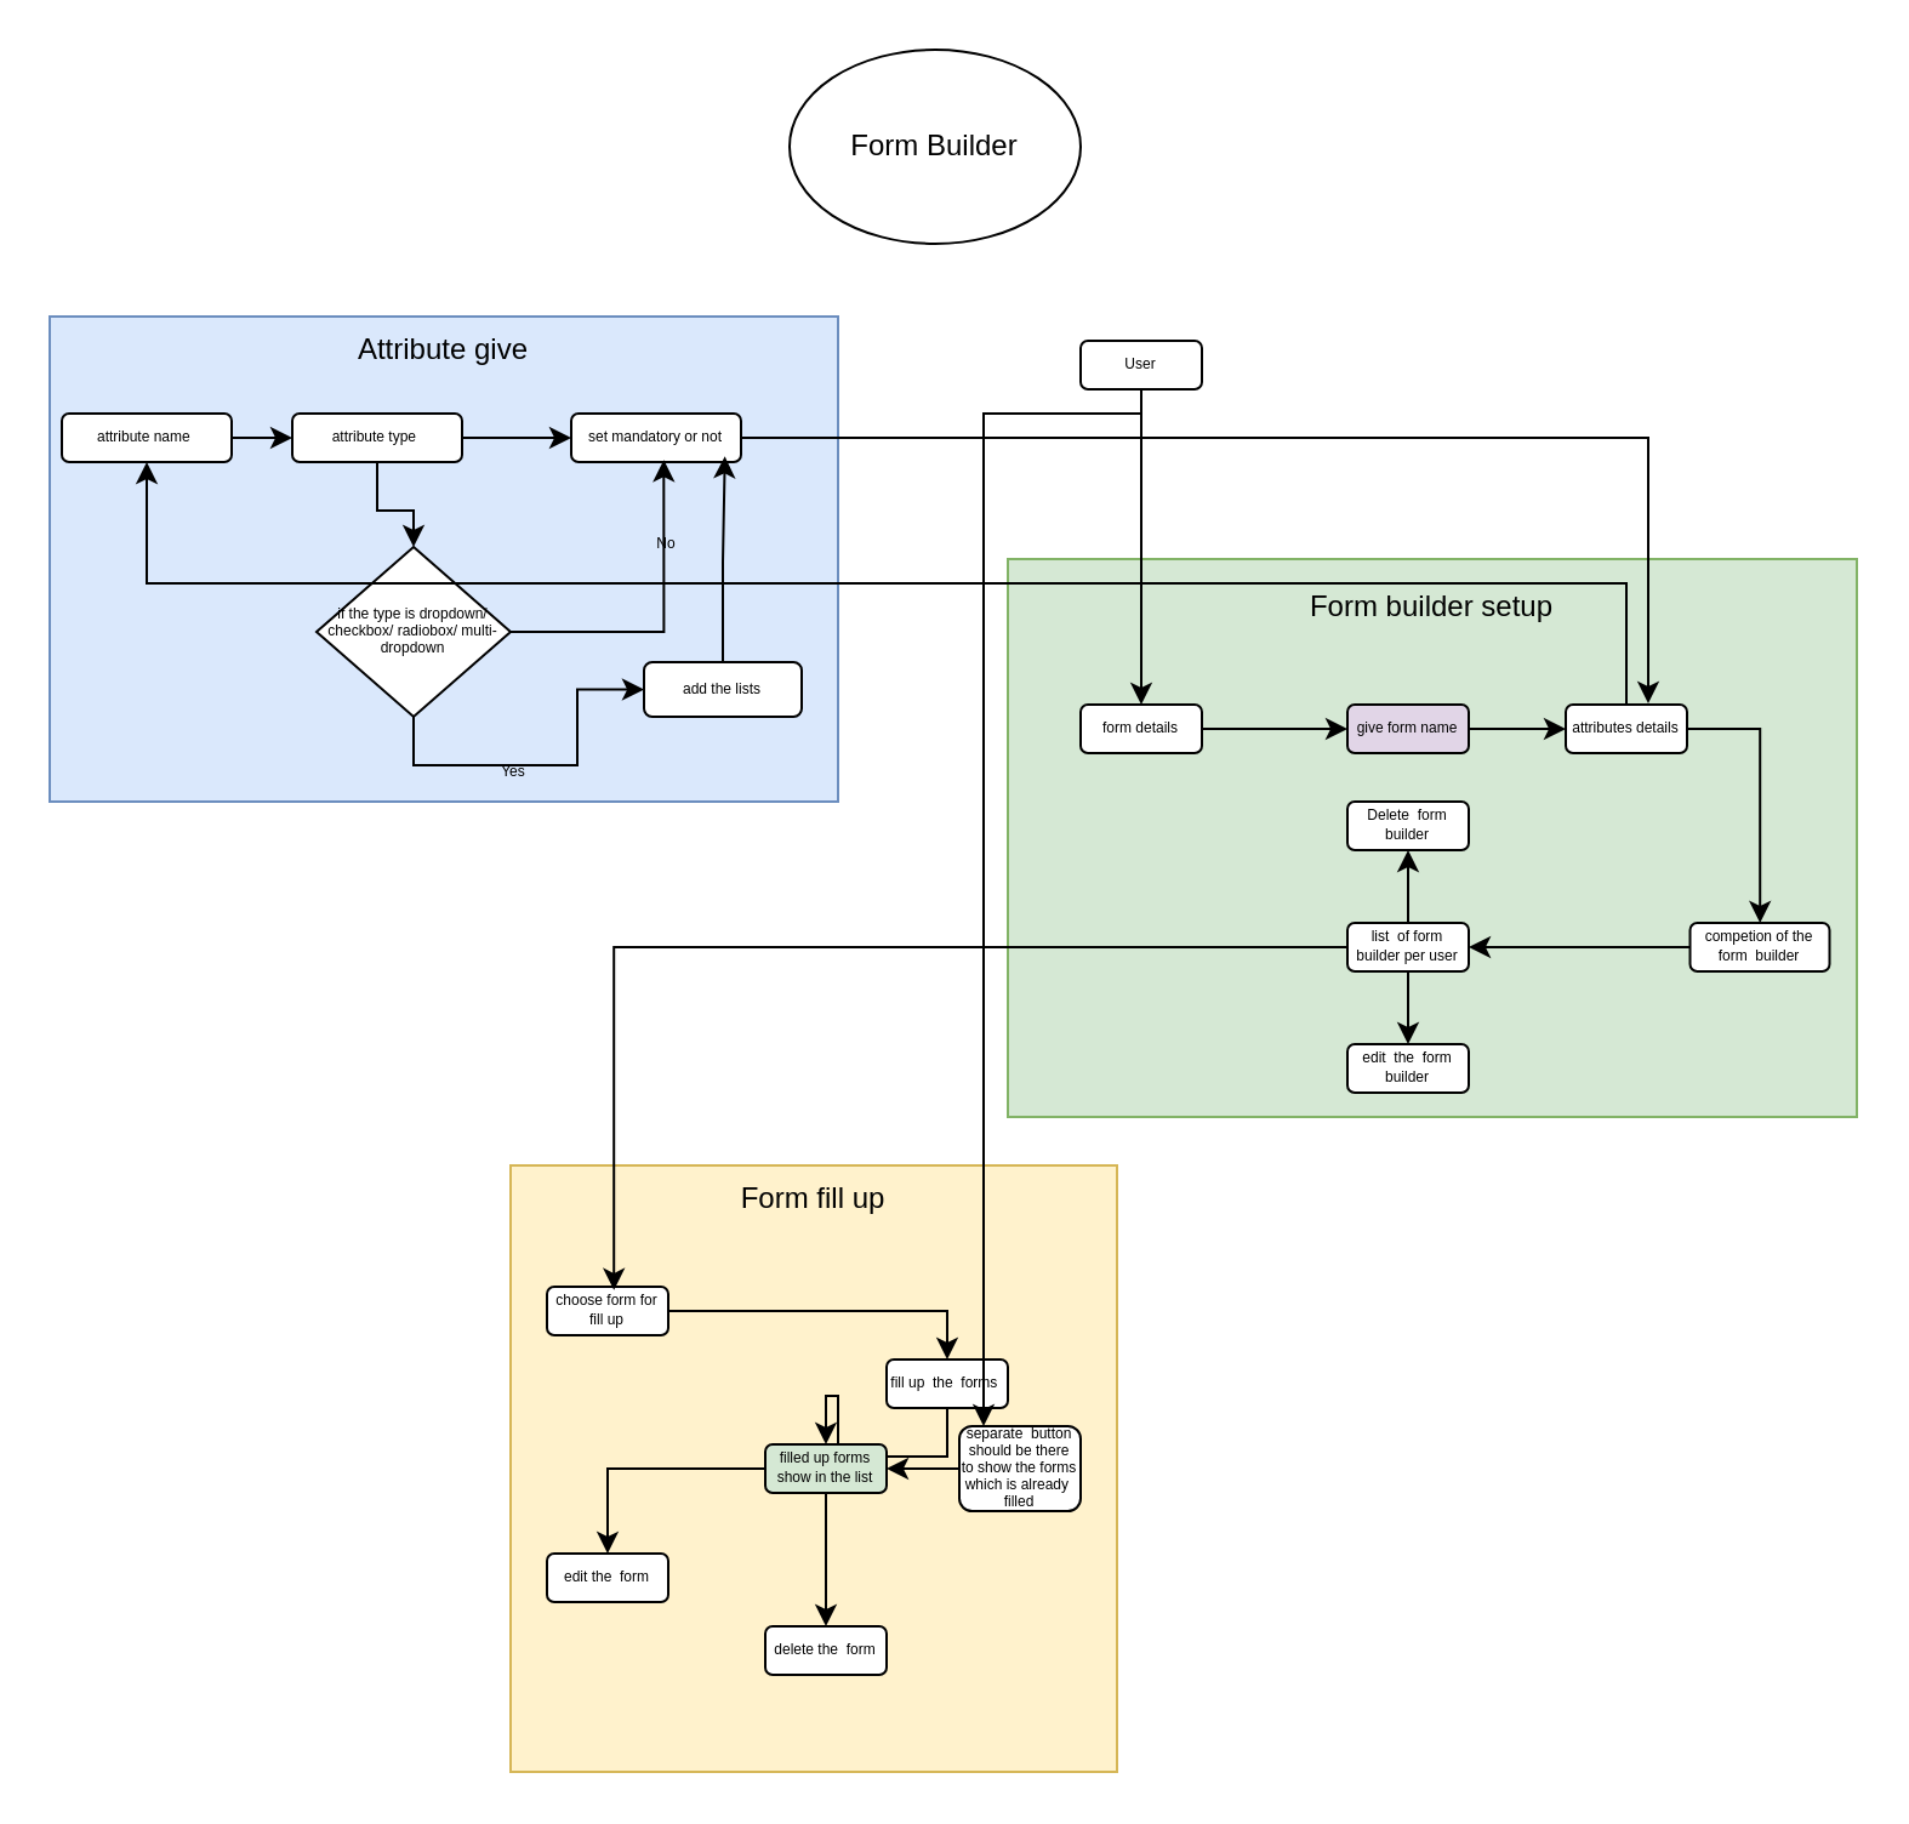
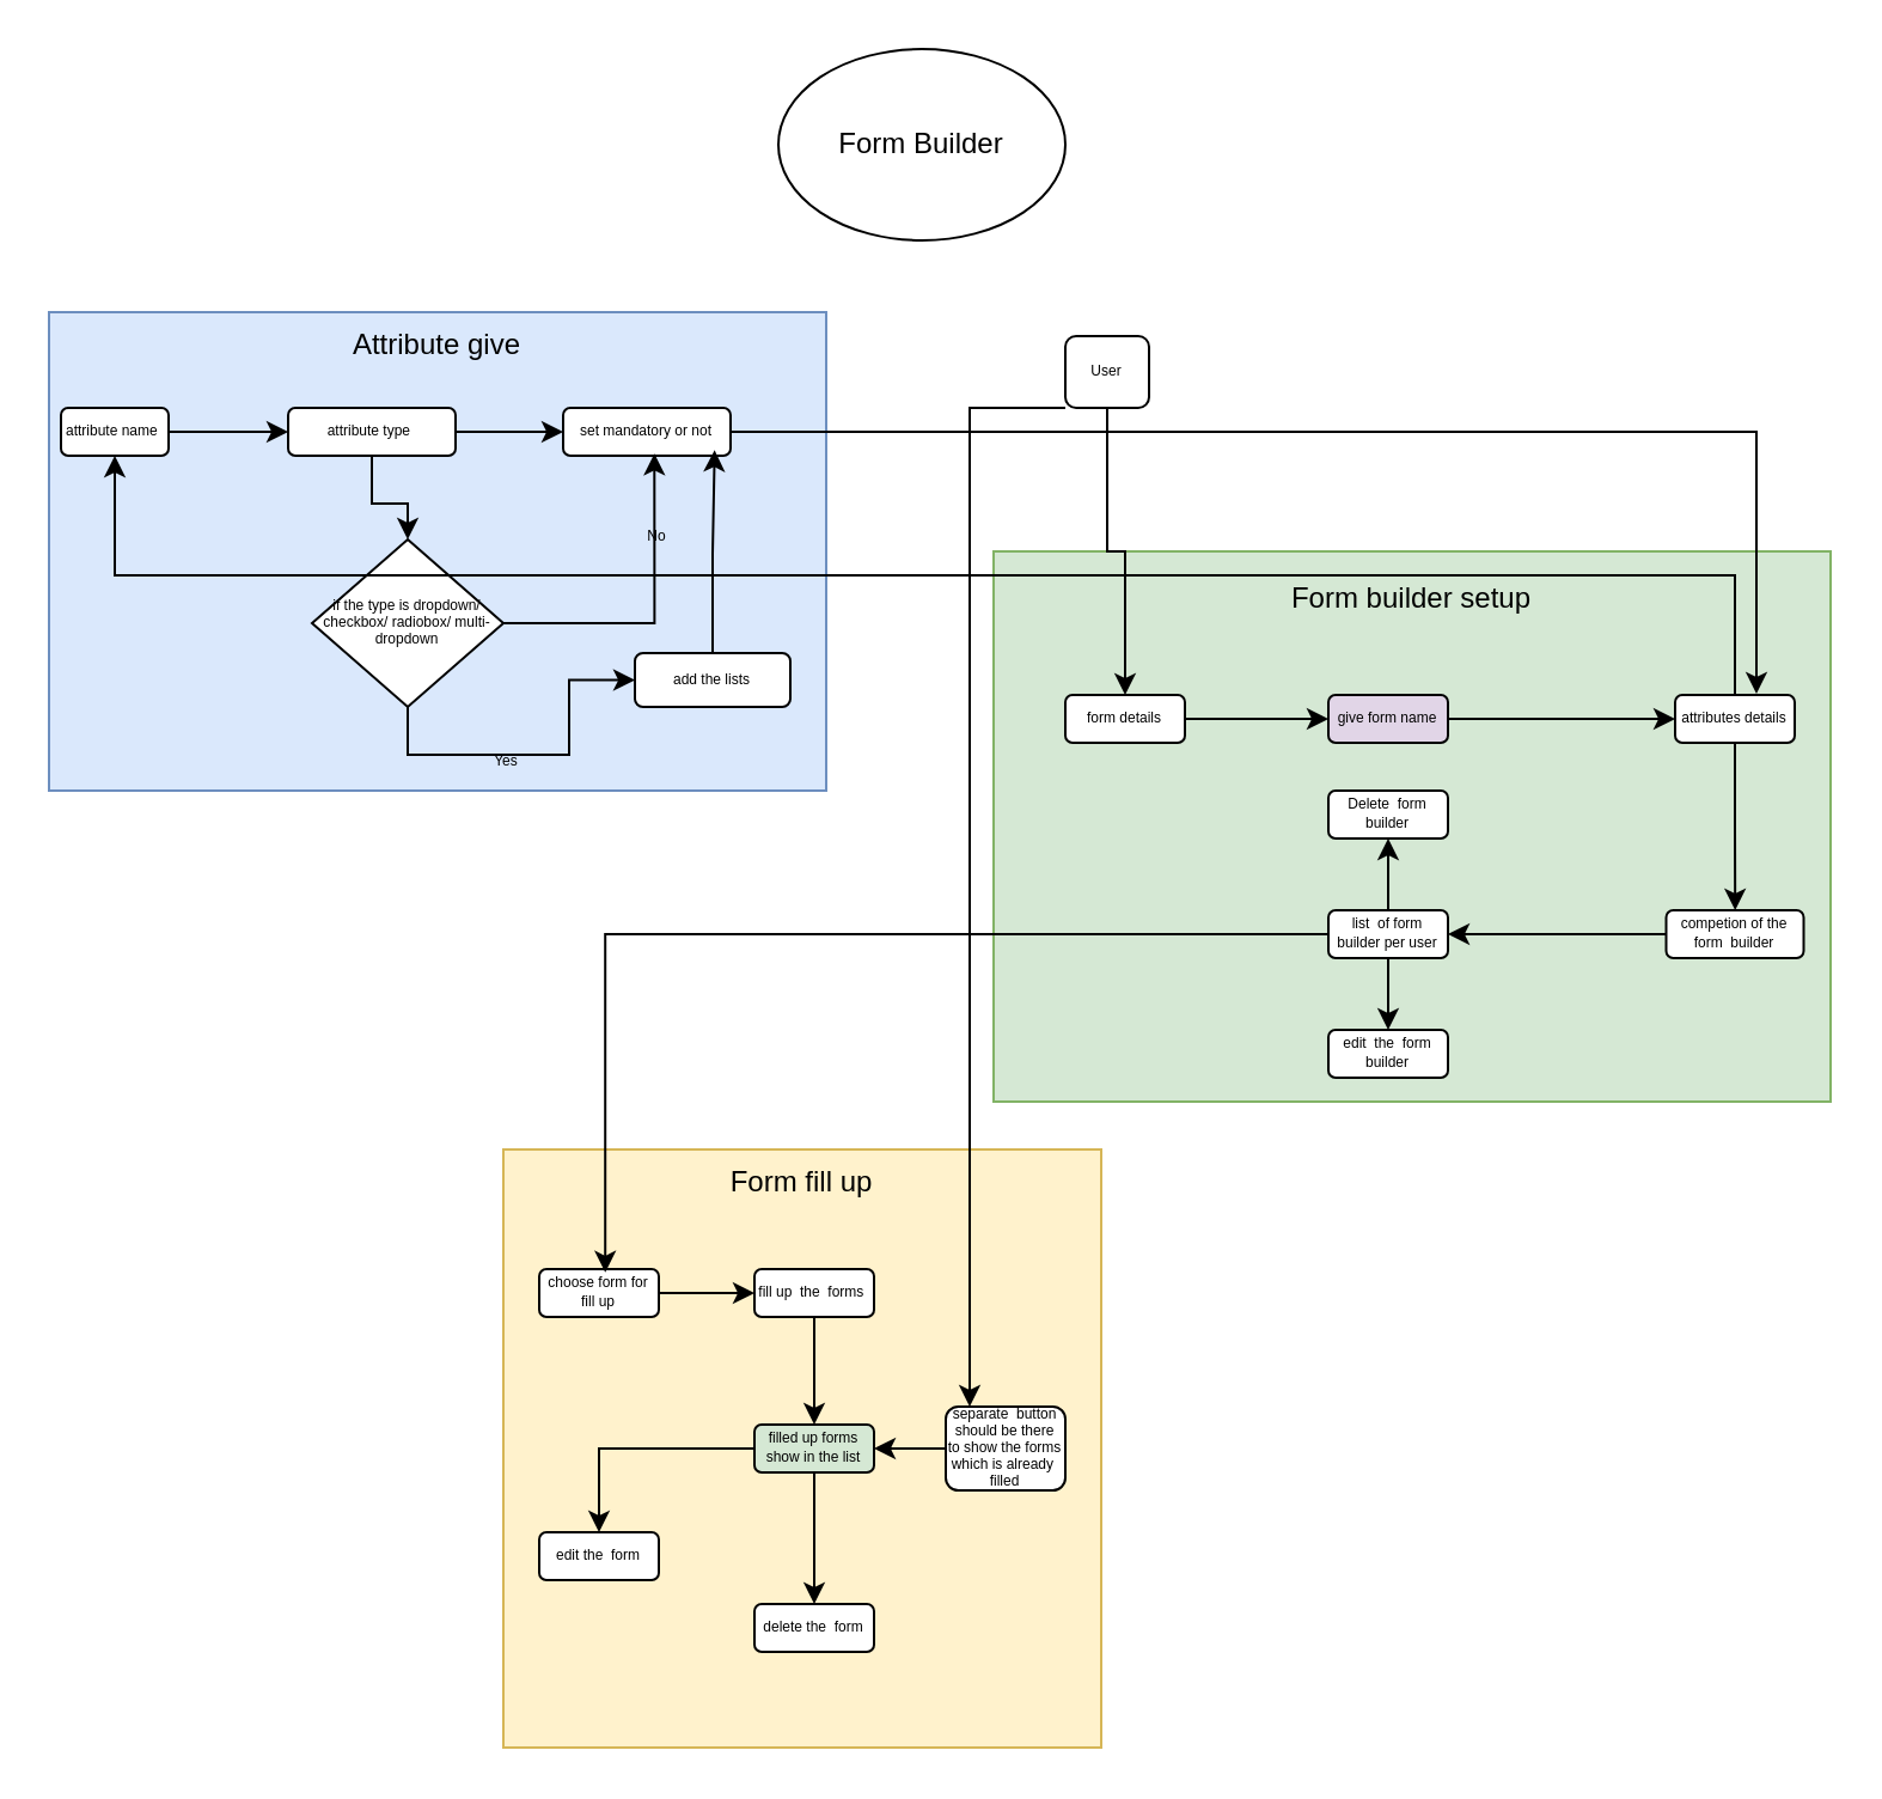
- <mxCell id="47" value="&lt;h6&gt;&lt;font style=&quot;font-size: 6px; font-weight: normal;&quot;&gt;User&lt;/font&gt;&lt;/h6&gt;" style="rounded=1;whiteSpace=wrap;html=1;fontSize=6;" vertex="1" parent="1"><mxGeometry x="445" y="140" width="50" height="20" as="geometry" /></mxCell>
+ <mxCell id="47" value="&lt;h6&gt;&lt;font style=&quot;font-size: 6px; font-weight: normal;&quot;&gt;User&lt;/font&gt;&lt;/h6&gt;" style="rounded=1;whiteSpace=wrap;html=1;fontSize=6;" vertex="1" parent="1"><mxGeometry x="445" y="140" width="35" height="30" as="geometry" /></mxCell>
- <mxCell id="4" value="attribute name&lt;span style=&quot;white-space: pre;&quot;&gt;&#09;&lt;/span&gt;" style="rounded=1;whiteSpace=wrap;html=1;fontSize=6;" parent="1" vertex="1"><mxGeometry x="25" y="170" width="70" height="20" as="geometry" /></mxCell>
+ <mxCell id="4" value="attribute name&lt;span style=&quot;white-space: pre;&quot;&gt;&#09;&lt;/span&gt;" style="rounded=1;whiteSpace=wrap;html=1;fontSize=6;" parent="1" vertex="1"><mxGeometry x="25" y="170" width="45" height="20" as="geometry" /></mxCell>
- <mxCell id="22" value="&lt;h6&gt;&lt;font&gt;&lt;span style=&quot;font-weight: normal;&quot;&gt;&lt;font style=&quot;font-size: 6px;&quot;&gt;attributes details&lt;/font&gt;&lt;/span&gt;&lt;br&gt;&lt;/font&gt;&lt;/h6&gt;" style="rounded=1;whiteSpace=wrap;html=1;fontSize=6;" parent="1" vertex="1"><mxGeometry x="645" y="290" width="50" height="20" as="geometry" /></mxCell>
+ <mxCell id="22" value="&lt;h6&gt;&lt;font&gt;&lt;span style=&quot;font-weight: normal;&quot;&gt;&lt;font style=&quot;font-size: 6px;&quot;&gt;attributes details&lt;/font&gt;&lt;/span&gt;&lt;br&gt;&lt;/font&gt;&lt;/h6&gt;" style="rounded=1;whiteSpace=wrap;html=1;fontSize=6;" parent="1" vertex="1"><mxGeometry x="700" y="290" width="50" height="20" as="geometry" /></mxCell>
- <mxCell id="34" value="&lt;h6&gt;&lt;font style=&quot;font-weight: normal; font-size: 6px;&quot;&gt;fill up&amp;nbsp; the&amp;nbsp; forms&amp;nbsp;&lt;/font&gt;&lt;/h6&gt;" style="rounded=1;whiteSpace=wrap;html=1;fontSize=6;" parent="1" vertex="1"><mxGeometry x="365" y="560" width="50" height="20" as="geometry" /></mxCell>
+ <mxCell id="34" value="&lt;h6&gt;&lt;font style=&quot;font-weight: normal; font-size: 6px;&quot;&gt;fill up&amp;nbsp; the&amp;nbsp; forms&amp;nbsp;&lt;/font&gt;&lt;/h6&gt;" style="rounded=1;whiteSpace=wrap;html=1;fontSize=6;" parent="1" vertex="1"><mxGeometry x="315" y="530" width="50" height="20" as="geometry" /></mxCell>
